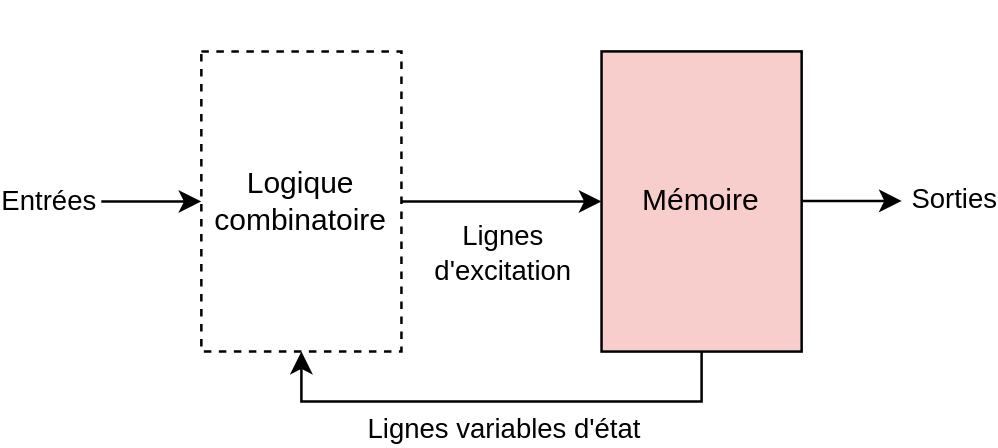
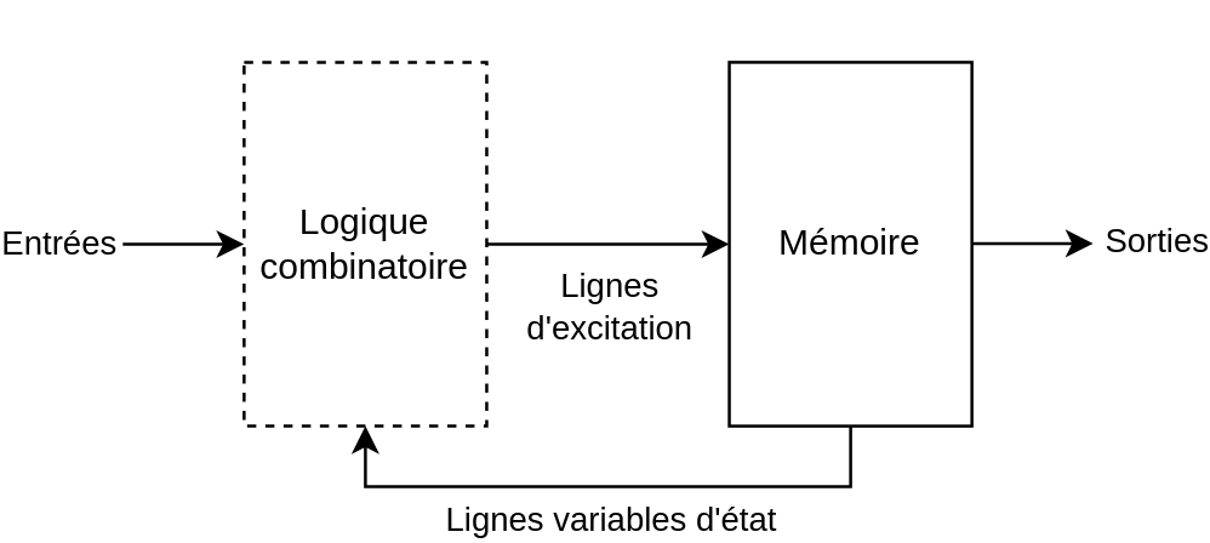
- <mxCell id="7" value="Mémoire" style="rounded=0;whiteSpace=wrap;html=1;fillColor=#f8cecc;" vertex="1" parent="1"><mxGeometry x="220" y="20" width="80" height="120" as="geometry" /></mxCell>
+ <mxCell id="7" value="Mémoire" style="rounded=0;whiteSpace=wrap;html=1;" vertex="1" parent="1"><mxGeometry x="220" y="20" width="80" height="120" as="geometry" /></mxCell>
